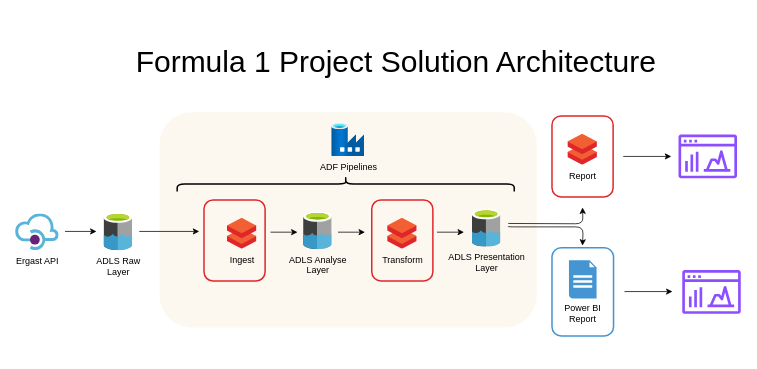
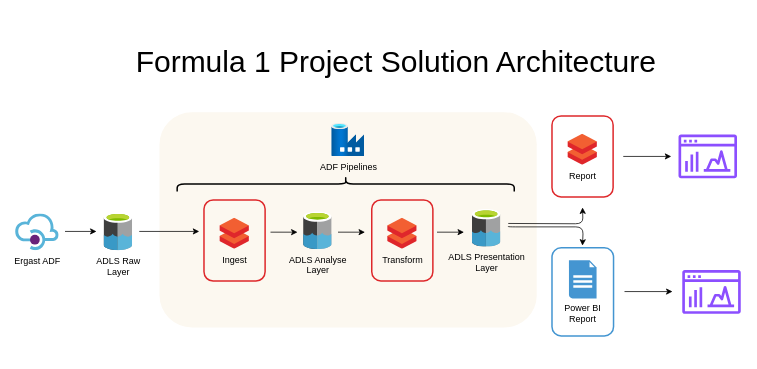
- <mxCell id="9" value="Ingest" style="aspect=fixed;html=1;perimeter=none;align=center;shadow=0;dashed=0;image;fontSize=12;image=img/lib/mscae/Databricks.svg;rounded=1;labelBackgroundColor=none;" parent="7" vertex="1"><mxGeometry x="31.085" y="24.365" width="39.32" height="41.39" as="geometry" /></mxCell>
+ <mxCell id="9" value="Ingest" style="aspect=fixed;html=1;perimeter=none;align=center;shadow=0;dashed=0;image;fontSize=12;image=img/lib/mscae/Databricks.svg;rounded=1;labelBackgroundColor=none;" parent="7" vertex="1"><mxGeometry x="21.085" y="24.365" width="39.32" height="41.39" as="geometry" /></mxCell>
- <mxCell id="6" value="&lt;font face=&quot;Helvetica&quot;&gt;Ergast API&lt;/font&gt;" style="image;aspect=fixed;html=1;points=[];align=center;fontSize=12;image=img/lib/mscae/API_Management.svg;hachureGap=4;fontFamily=Architects Daughter;fontSource=https%3A%2F%2Ffonts.googleapis.com%2Fcss%3Ffamily%3DArchitects%2BDaughter;rounded=1;" vertex="1" parent="1"><mxGeometry x="20" y="284.79" width="58" height="48.72" as="geometry" /></mxCell>
+ <mxCell id="6" value="&lt;font face=&quot;Helvetica&quot;&gt;Ergast ADF&lt;/font&gt;" style="image;aspect=fixed;html=1;points=[];align=center;fontSize=12;image=img/lib/mscae/API_Management.svg;hachureGap=4;fontFamily=Architects Daughter;fontSource=https%3A%2F%2Ffonts.googleapis.com%2Fcss%3Ffamily%3DArchitects%2BDaughter;rounded=1;" vertex="1" parent="1"><mxGeometry x="20" y="284.79" width="58" height="48.72" as="geometry" /></mxCell>
